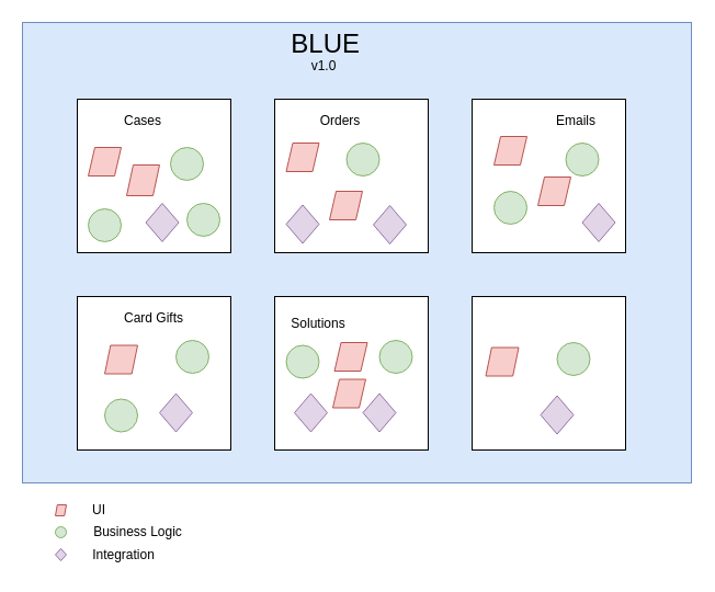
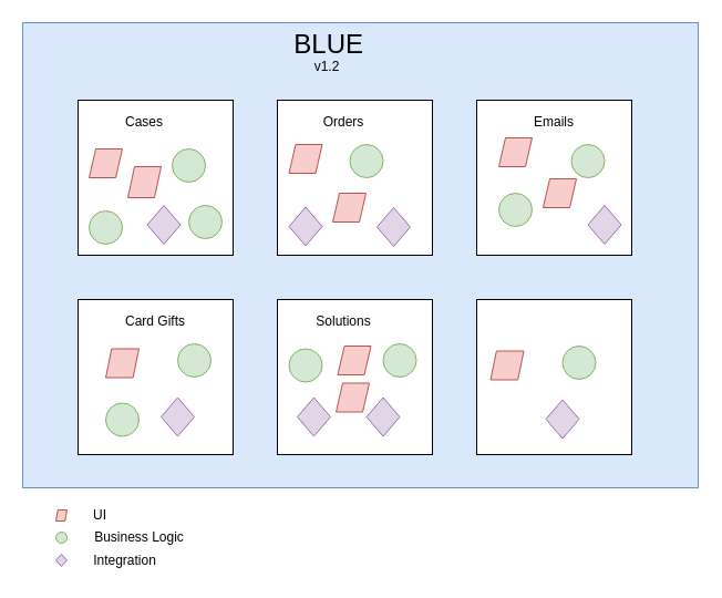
- <mxCell id="44" value="v1.0" style="text;html=1;strokeColor=none;fillColor=none;align=center;verticalAlign=middle;whiteSpace=wrap;rounded=0;" parent="1" vertex="1"><mxGeometry x="275" y="50" width="40" height="20" as="geometry" /></mxCell>
+ <mxCell id="44" value="v1.2" style="text;html=1;strokeColor=none;fillColor=none;align=center;verticalAlign=middle;whiteSpace=wrap;rounded=0;" parent="1" vertex="1"><mxGeometry x="275" y="50" width="40" height="20" as="geometry" /></mxCell>
- <mxCell id="12" value="Emails" style="text;html=1;strokeColor=none;fillColor=none;align=center;verticalAlign=middle;whiteSpace=wrap;rounded=0;" parent="1" vertex="1"><mxGeometry x="505" y="100" width="40" height="20" as="geometry" /></mxCell>
+ <mxCell id="12" value="Emails" style="text;html=1;strokeColor=none;fillColor=none;align=center;verticalAlign=middle;whiteSpace=wrap;rounded=0;" parent="1" vertex="1"><mxGeometry x="480" y="100" width="40" height="20" as="geometry" /></mxCell>
- <mxCell id="14" value="Solutions" style="text;html=1;strokeColor=none;fillColor=none;align=center;verticalAlign=middle;whiteSpace=wrap;rounded=0;" parent="1" vertex="1"><mxGeometry x="270" y="285" width="40" height="20" as="geometry" /></mxCell>
+ <mxCell id="14" value="Solutions" style="text;html=1;strokeColor=none;fillColor=none;align=center;verticalAlign=middle;whiteSpace=wrap;rounded=0;" parent="1" vertex="1"><mxGeometry x="290" y="280" width="40" height="20" as="geometry" /></mxCell>
